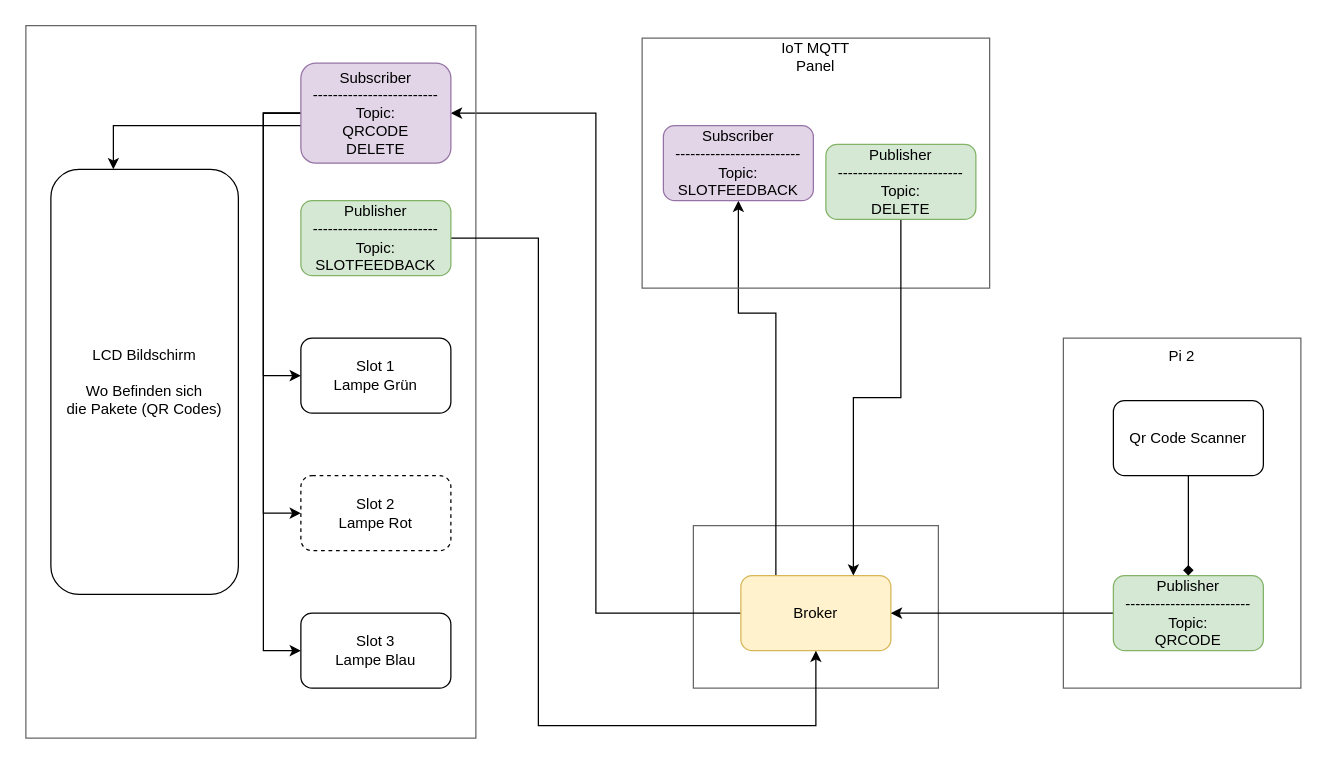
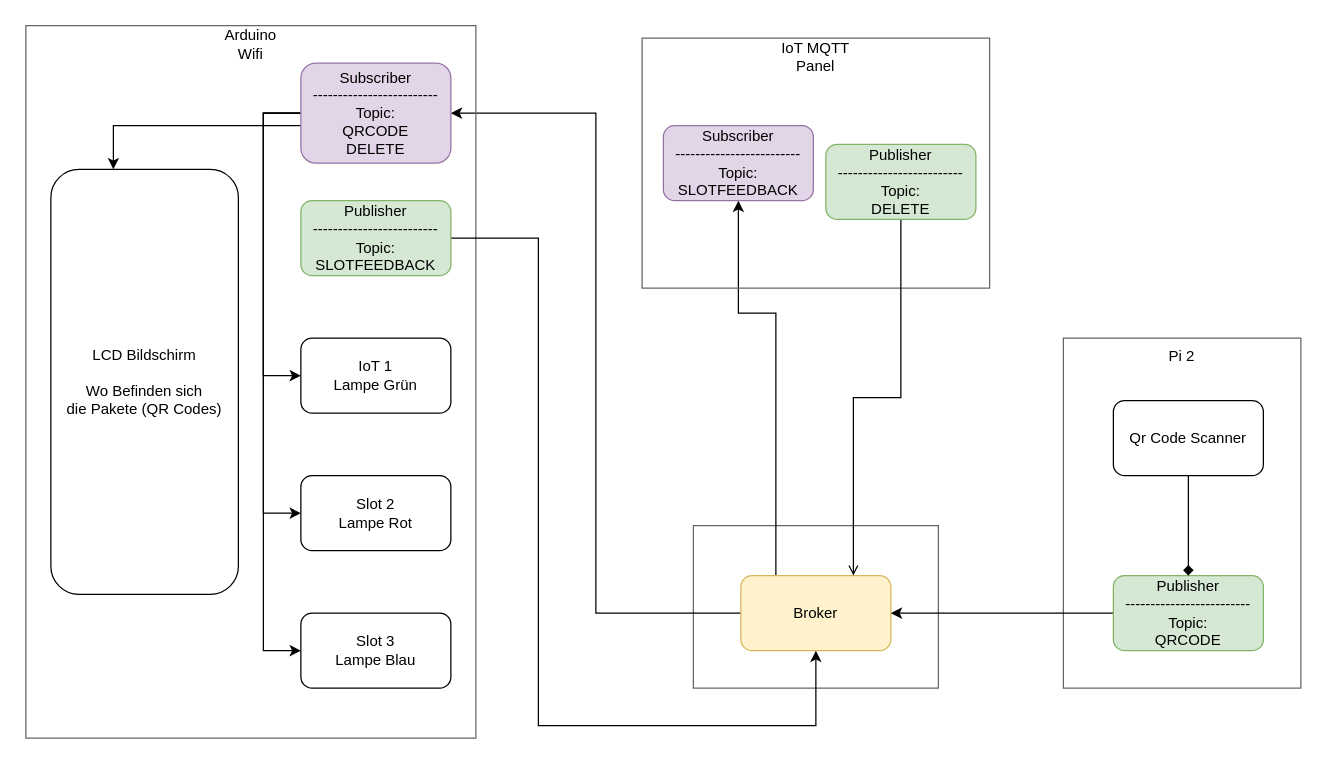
+ <mxCell id="18" value="Arduino Wifi" style="text;html=1;align=center;verticalAlign=middle;whiteSpace=wrap;rounded=0;" parent="1" vertex="1"><mxGeometry x="170" y="20" width="60" height="30" as="geometry" /></mxCell>
- <mxCell id="25" value="Slot 1&lt;div&gt;Lampe Grün&lt;/div&gt;" style="rounded=1;whiteSpace=wrap;html=1;" parent="1" vertex="1"><mxGeometry x="240" y="270" width="120" height="60" as="geometry" /></mxCell>
+ <mxCell id="25" value="IoT 1&lt;div&gt;Lampe Grün&lt;/div&gt;" style="rounded=1;whiteSpace=wrap;html=1;" parent="1" vertex="1"><mxGeometry x="240" y="270" width="120" height="60" as="geometry" /></mxCell>
- <mxCell id="27" value="Slot 2&lt;div&gt;Lampe Rot&lt;/div&gt;" style="rounded=1;whiteSpace=wrap;html=1;dashed=1;" parent="1" vertex="1"><mxGeometry x="240" y="380" width="120" height="60" as="geometry" /></mxCell>
+ <mxCell id="27" value="Slot 2&lt;div&gt;Lampe Rot&lt;/div&gt;" style="rounded=1;whiteSpace=wrap;html=1;" parent="1" vertex="1"><mxGeometry x="240" y="380" width="120" height="60" as="geometry" /></mxCell>
- <mxCell id="22" style="edgeStyle=orthogonalEdgeStyle;rounded=0;orthogonalLoop=1;jettySize=auto;html=1;entryX=0.75;entryY=0;entryDx=0;entryDy=0;" parent="1" source="23" target="5" edge="1"><mxGeometry relative="1" as="geometry" /></mxCell>
+ <mxCell id="22" style="edgeStyle=orthogonalEdgeStyle;rounded=0;orthogonalLoop=1;jettySize=auto;html=1;entryX=0.75;entryY=0;entryDx=0;entryDy=0;endArrow=open;" parent="1" source="23" target="5" edge="1"><mxGeometry relative="1" as="geometry" /></mxCell>
